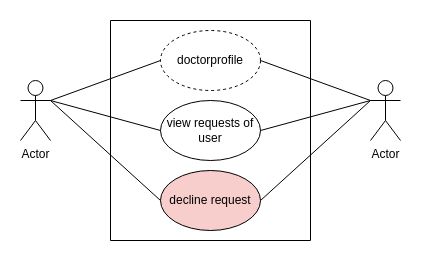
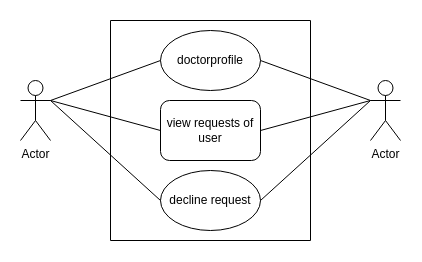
- <mxCell id="5" value="doctorprofile" style="ellipse;whiteSpace=wrap;html=1;dashed=1;" vertex="1" parent="4"><mxGeometry x="50" y="10" width="100" height="60" as="geometry" /></mxCell>
+ <mxCell id="5" value="doctorprofile" style="ellipse;whiteSpace=wrap;html=1;" vertex="1" parent="4"><mxGeometry x="50" y="10" width="100" height="60" as="geometry" /></mxCell>
- <mxCell id="7" value="view requests of user" style="ellipse;whiteSpace=wrap;html=1;" vertex="1" parent="4"><mxGeometry x="50" y="80" width="100" height="60" as="geometry" /></mxCell>
+ <mxCell id="7" value="view requests of user" style="whiteSpace=wrap;html=1;rounded=1;" vertex="1" parent="4"><mxGeometry x="50" y="80" width="100" height="60" as="geometry" /></mxCell>
- <mxCell id="6" value="decline request" style="ellipse;whiteSpace=wrap;html=1;fillColor=#f8cecc;" vertex="1" parent="4"><mxGeometry x="50" y="150" width="100" height="60" as="geometry" /></mxCell>
+ <mxCell id="6" value="decline request" style="ellipse;whiteSpace=wrap;html=1;" vertex="1" parent="4"><mxGeometry x="50" y="150" width="100" height="60" as="geometry" /></mxCell>
